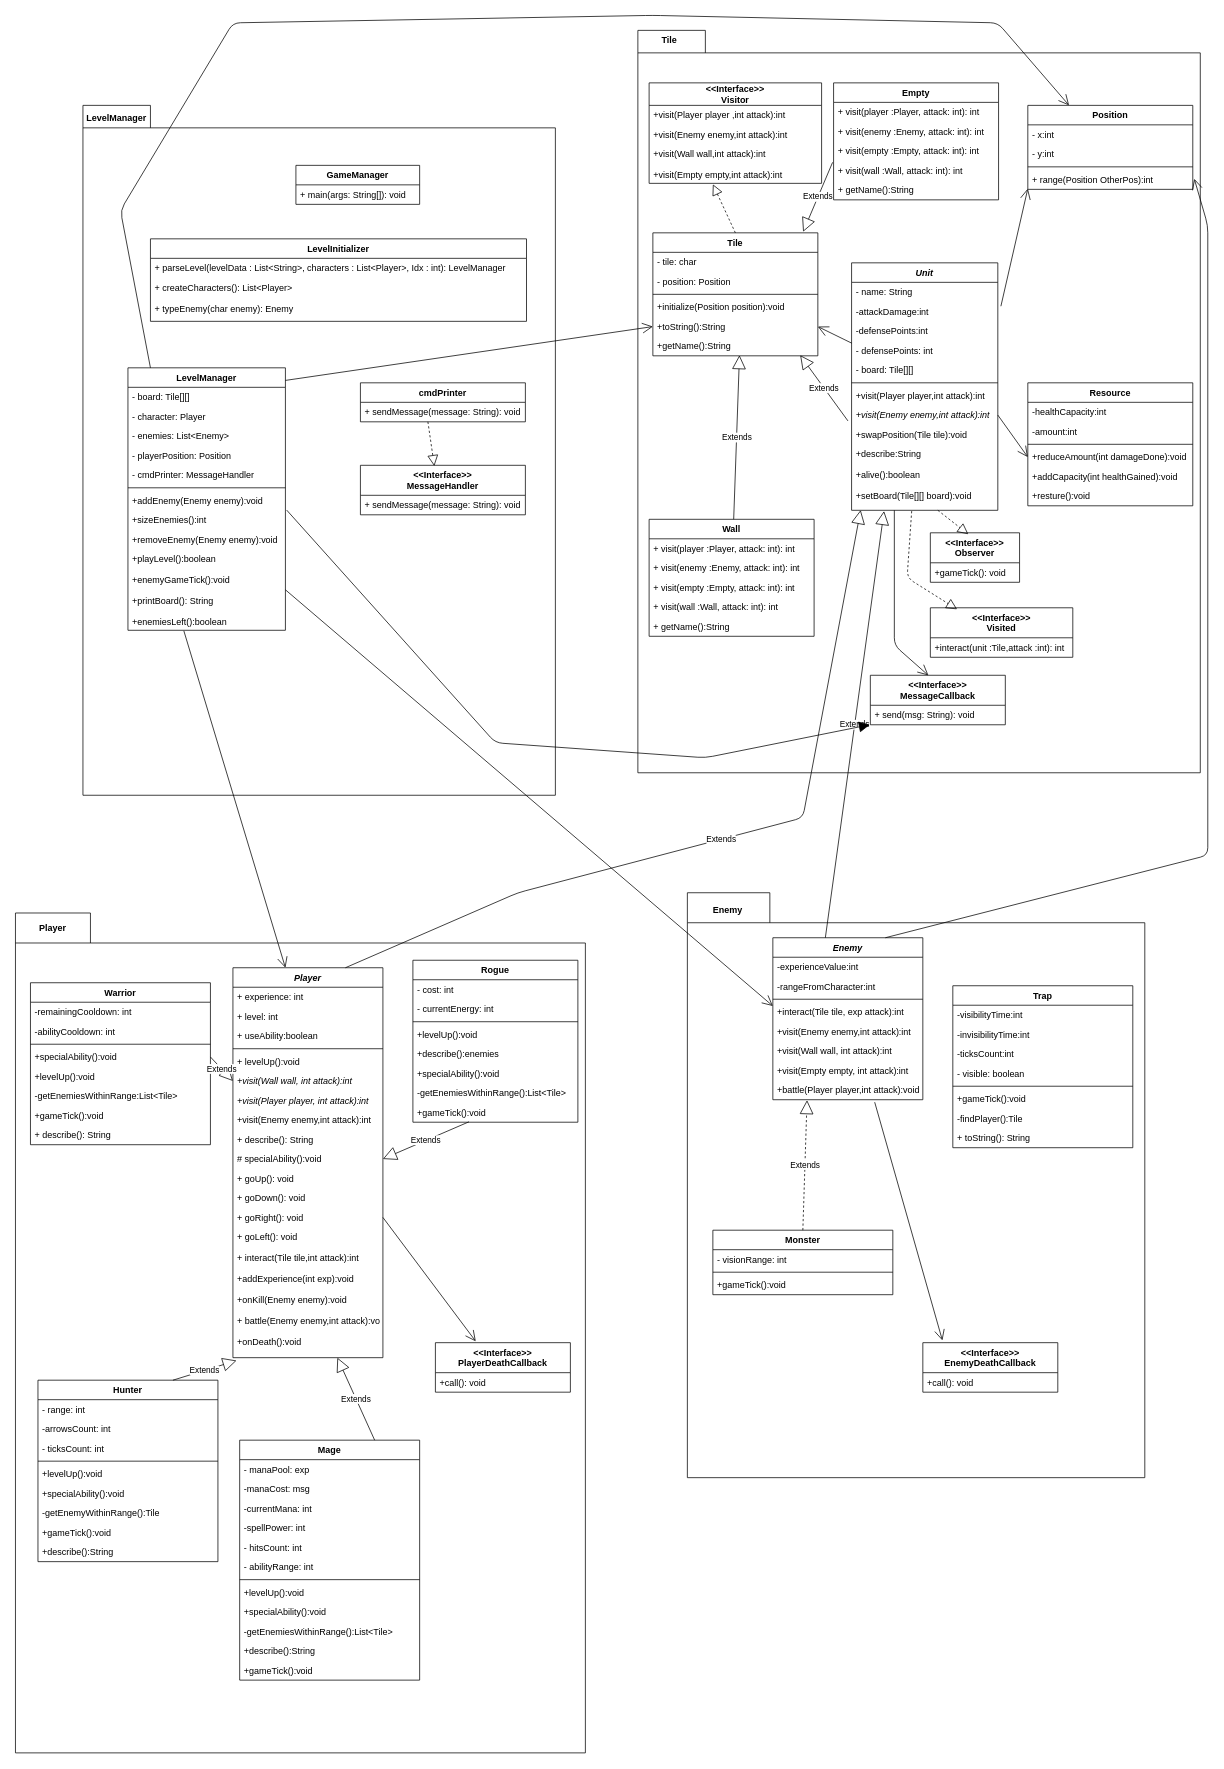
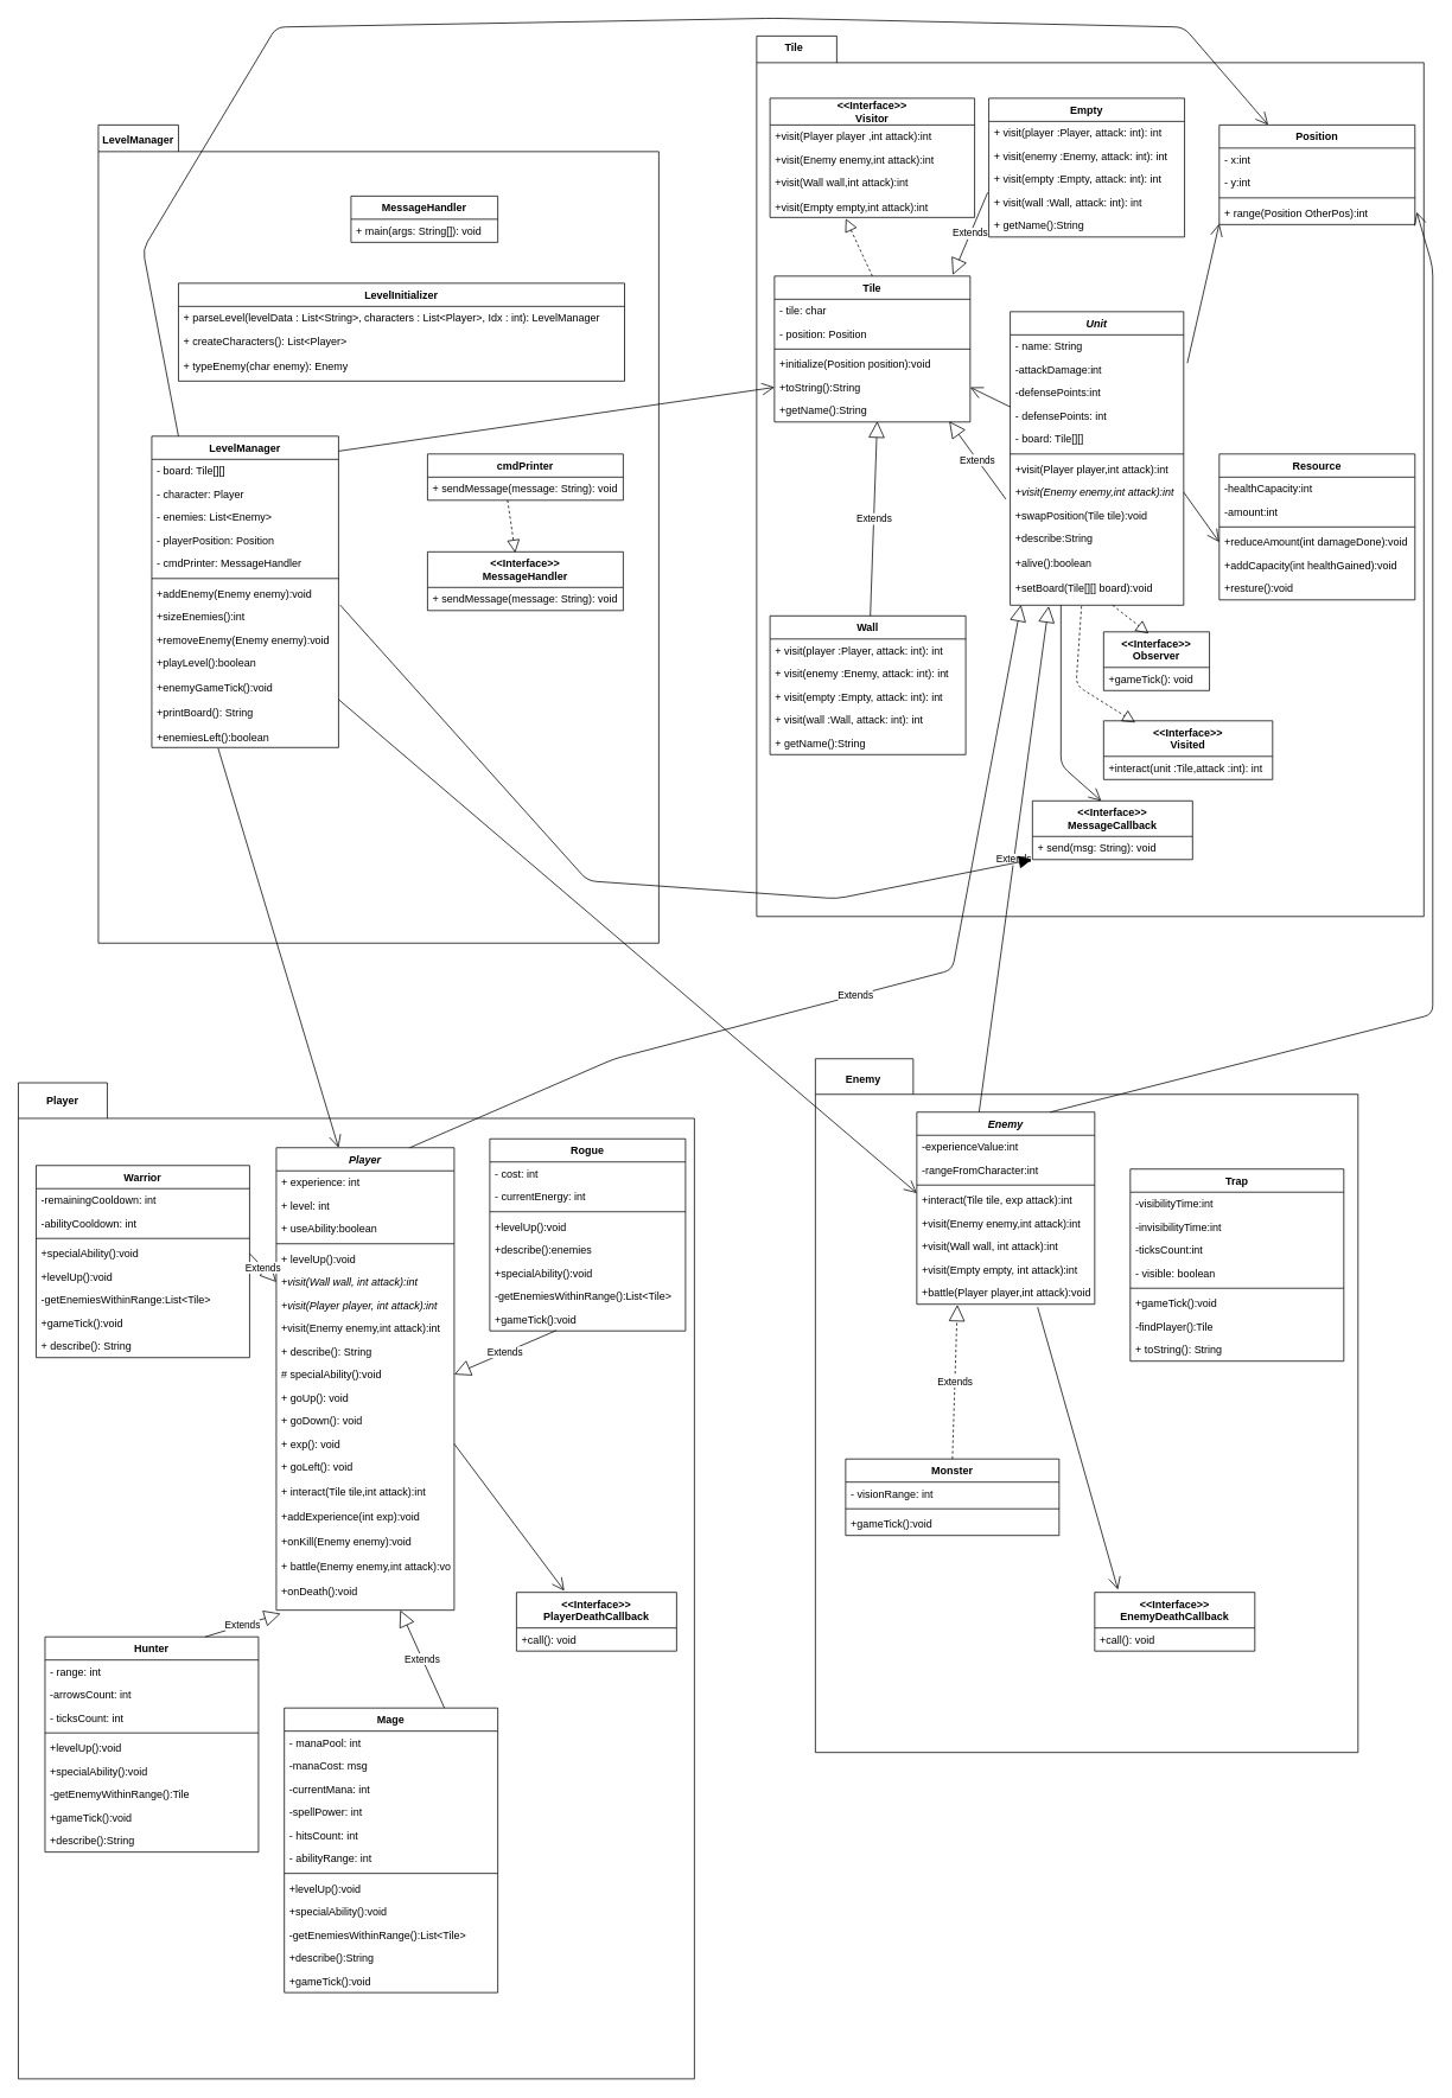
- <mxCell id="141" value="GameManager" style="swimlane;fontStyle=1;align=center;verticalAlign=top;childLayout=stackLayout;horizontal=1;startSize=26;horizontalStack=0;resizeParent=1;resizeParentMax=0;resizeLast=0;collapsible=1;marginBottom=0;strokeWidth=1;" vertex="1" parent="1"><mxGeometry x="394" y="220" width="165" height="52" as="geometry" /></mxCell>
+ <mxCell id="141" value="MessageHandler" style="swimlane;fontStyle=1;align=center;verticalAlign=top;childLayout=stackLayout;horizontal=1;startSize=26;horizontalStack=0;resizeParent=1;resizeParentMax=0;resizeLast=0;collapsible=1;marginBottom=0;strokeWidth=1;" vertex="1" parent="1"><mxGeometry x="394" y="220" width="165" height="52" as="geometry" /></mxCell>
- <mxCell id="17" value="+ goRight(): void" style="text;strokeColor=none;fillColor=none;align=left;verticalAlign=top;spacingLeft=4;spacingRight=4;overflow=hidden;rotatable=0;points=[[0,0.5],[1,0.5]];portConstraint=eastwest;" vertex="1" parent="4"><mxGeometry y="320" width="200" height="26" as="geometry" /></mxCell>
+ <mxCell id="17" value="+ exp(): void" style="text;strokeColor=none;fillColor=none;align=left;verticalAlign=top;spacingLeft=4;spacingRight=4;overflow=hidden;rotatable=0;points=[[0,0.5],[1,0.5]];portConstraint=eastwest;" vertex="1" parent="4"><mxGeometry y="320" width="200" height="26" as="geometry" /></mxCell>
- <mxCell id="38" value="- manaPool: exp" style="text;strokeColor=none;fillColor=none;align=left;verticalAlign=top;spacingLeft=4;spacingRight=4;overflow=hidden;rotatable=0;points=[[0,0.5],[1,0.5]];portConstraint=eastwest;" vertex="1" parent="37"><mxGeometry y="26" width="240" height="26" as="geometry" /></mxCell>
+ <mxCell id="38" value="- manaPool: int" style="text;strokeColor=none;fillColor=none;align=left;verticalAlign=top;spacingLeft=4;spacingRight=4;overflow=hidden;rotatable=0;points=[[0,0.5],[1,0.5]];portConstraint=eastwest;" vertex="1" parent="37"><mxGeometry y="26" width="240" height="26" as="geometry" /></mxCell>
